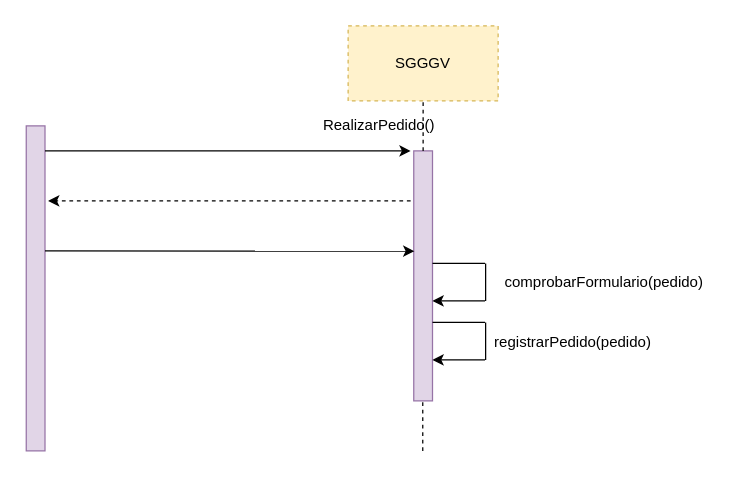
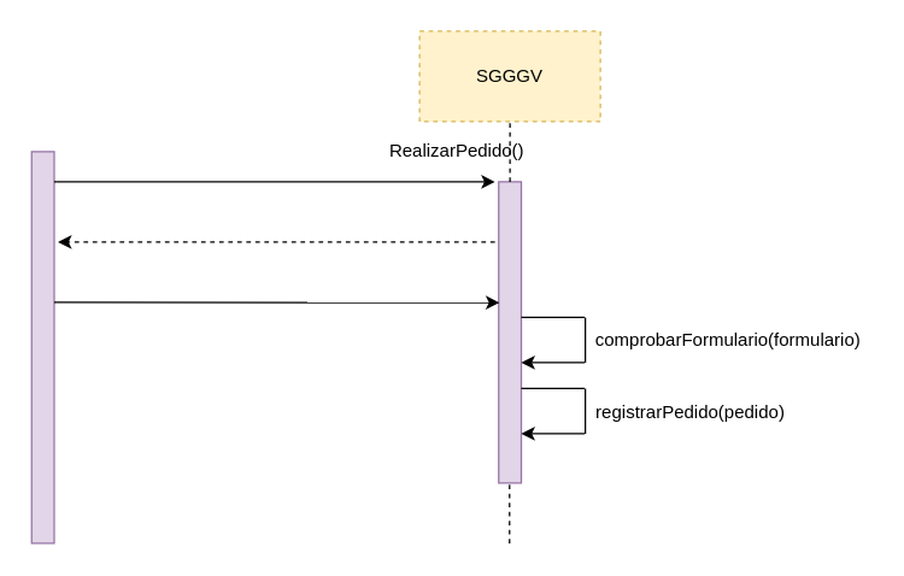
- <mxCell id="12" value="comprobarFormulario(pedido)" style="text;html=1;strokeColor=none;fillColor=none;align=center;verticalAlign=middle;whiteSpace=wrap;rounded=0;" vertex="1" parent="1"><mxGeometry x="388" y="210" width="190" height="30" as="geometry" /></mxCell>
+ <mxCell id="12" value="comprobarFormulario(formulario)" style="text;html=1;strokeColor=none;fillColor=none;align=center;verticalAlign=middle;whiteSpace=wrap;rounded=0;" vertex="1" parent="1"><mxGeometry x="388" y="210" width="190" height="30" as="geometry" /></mxCell>
